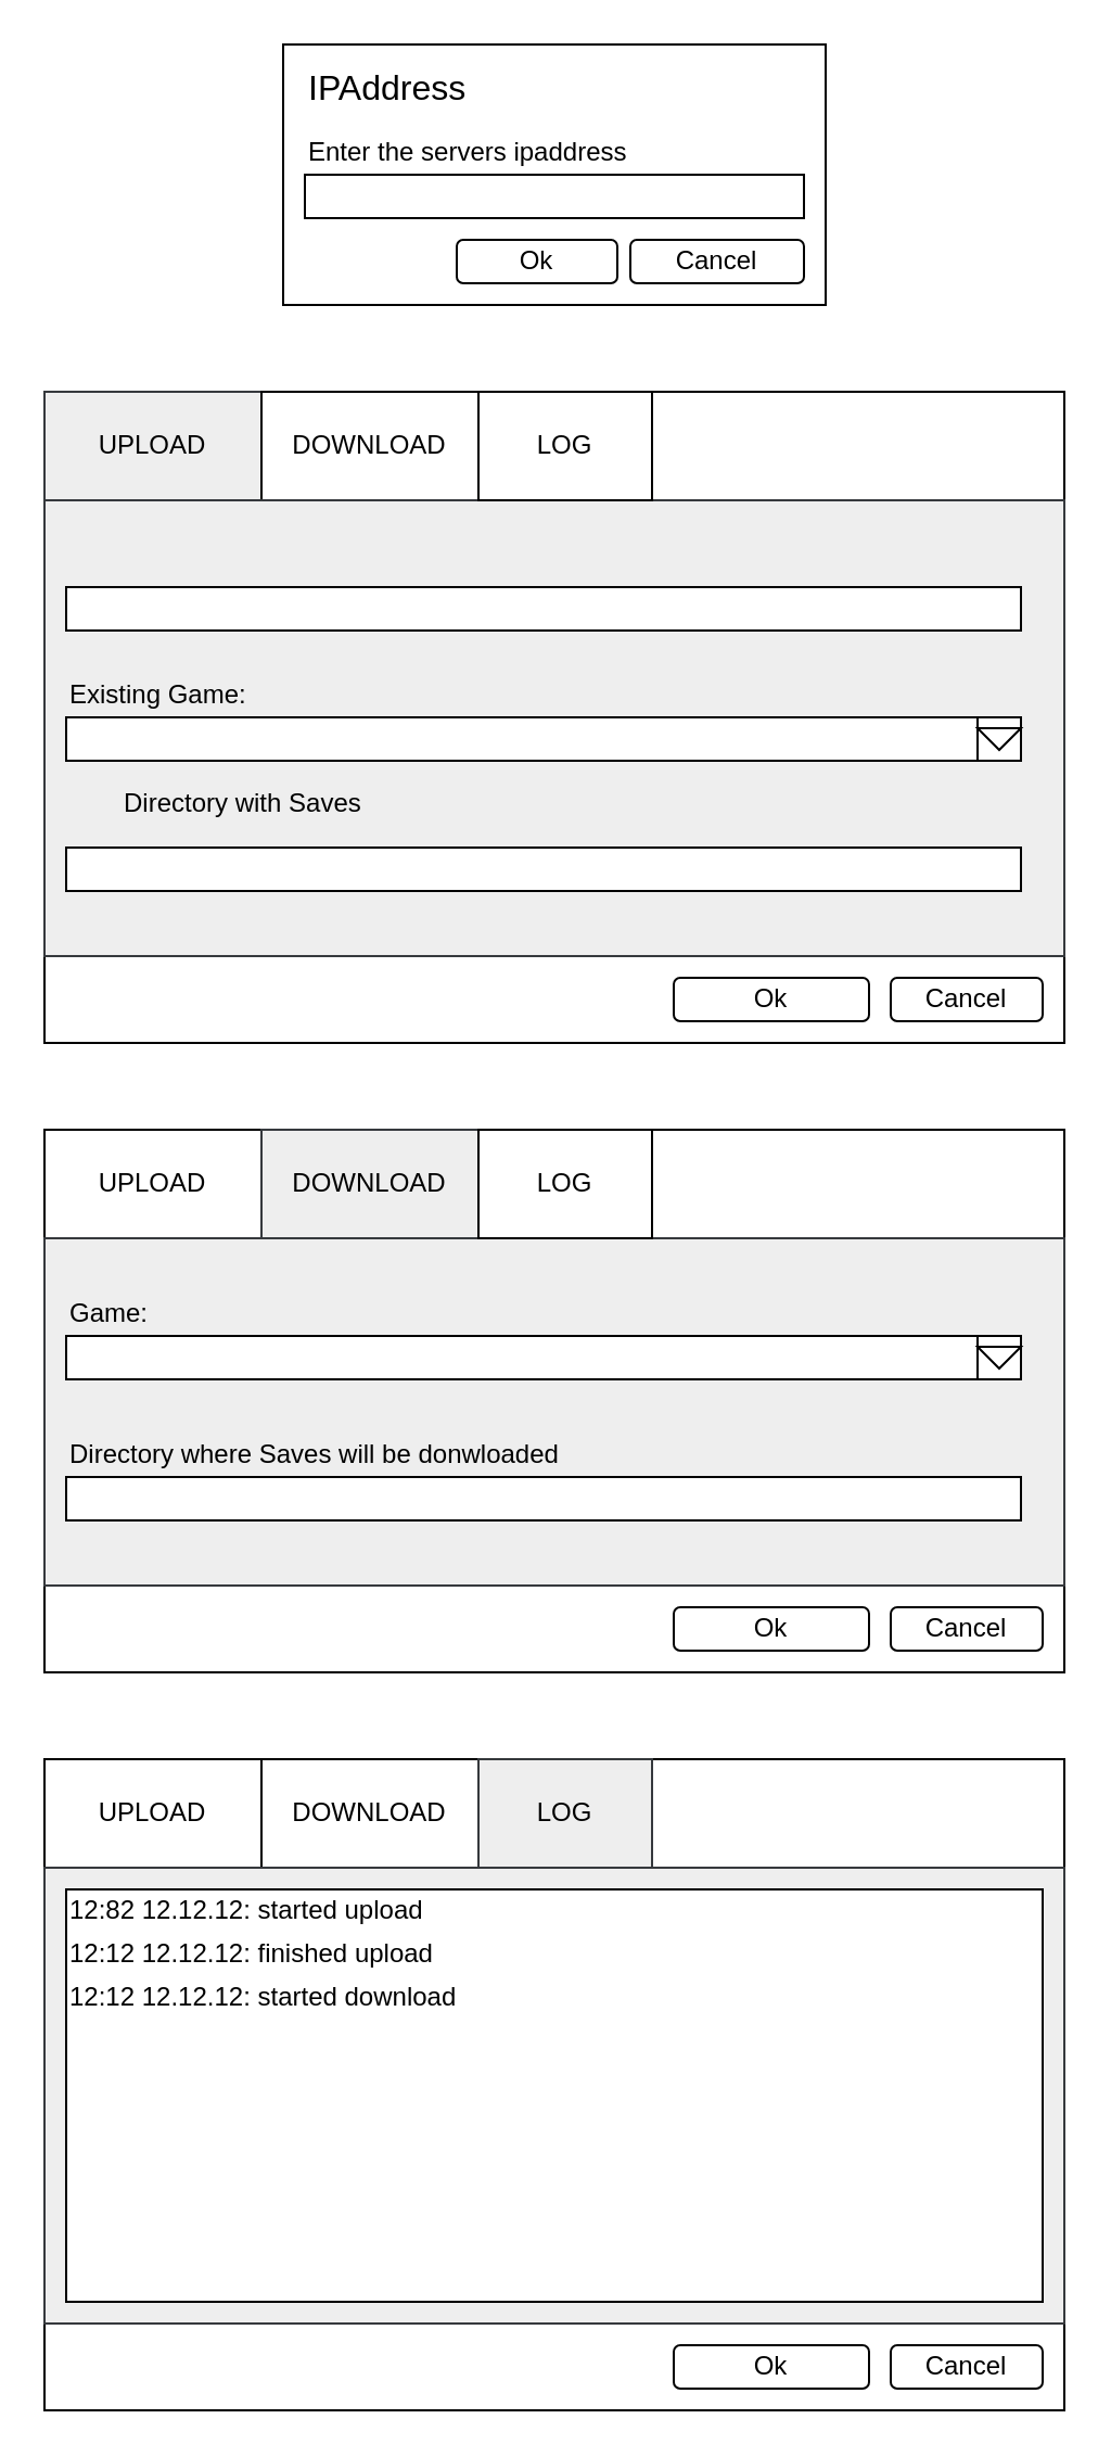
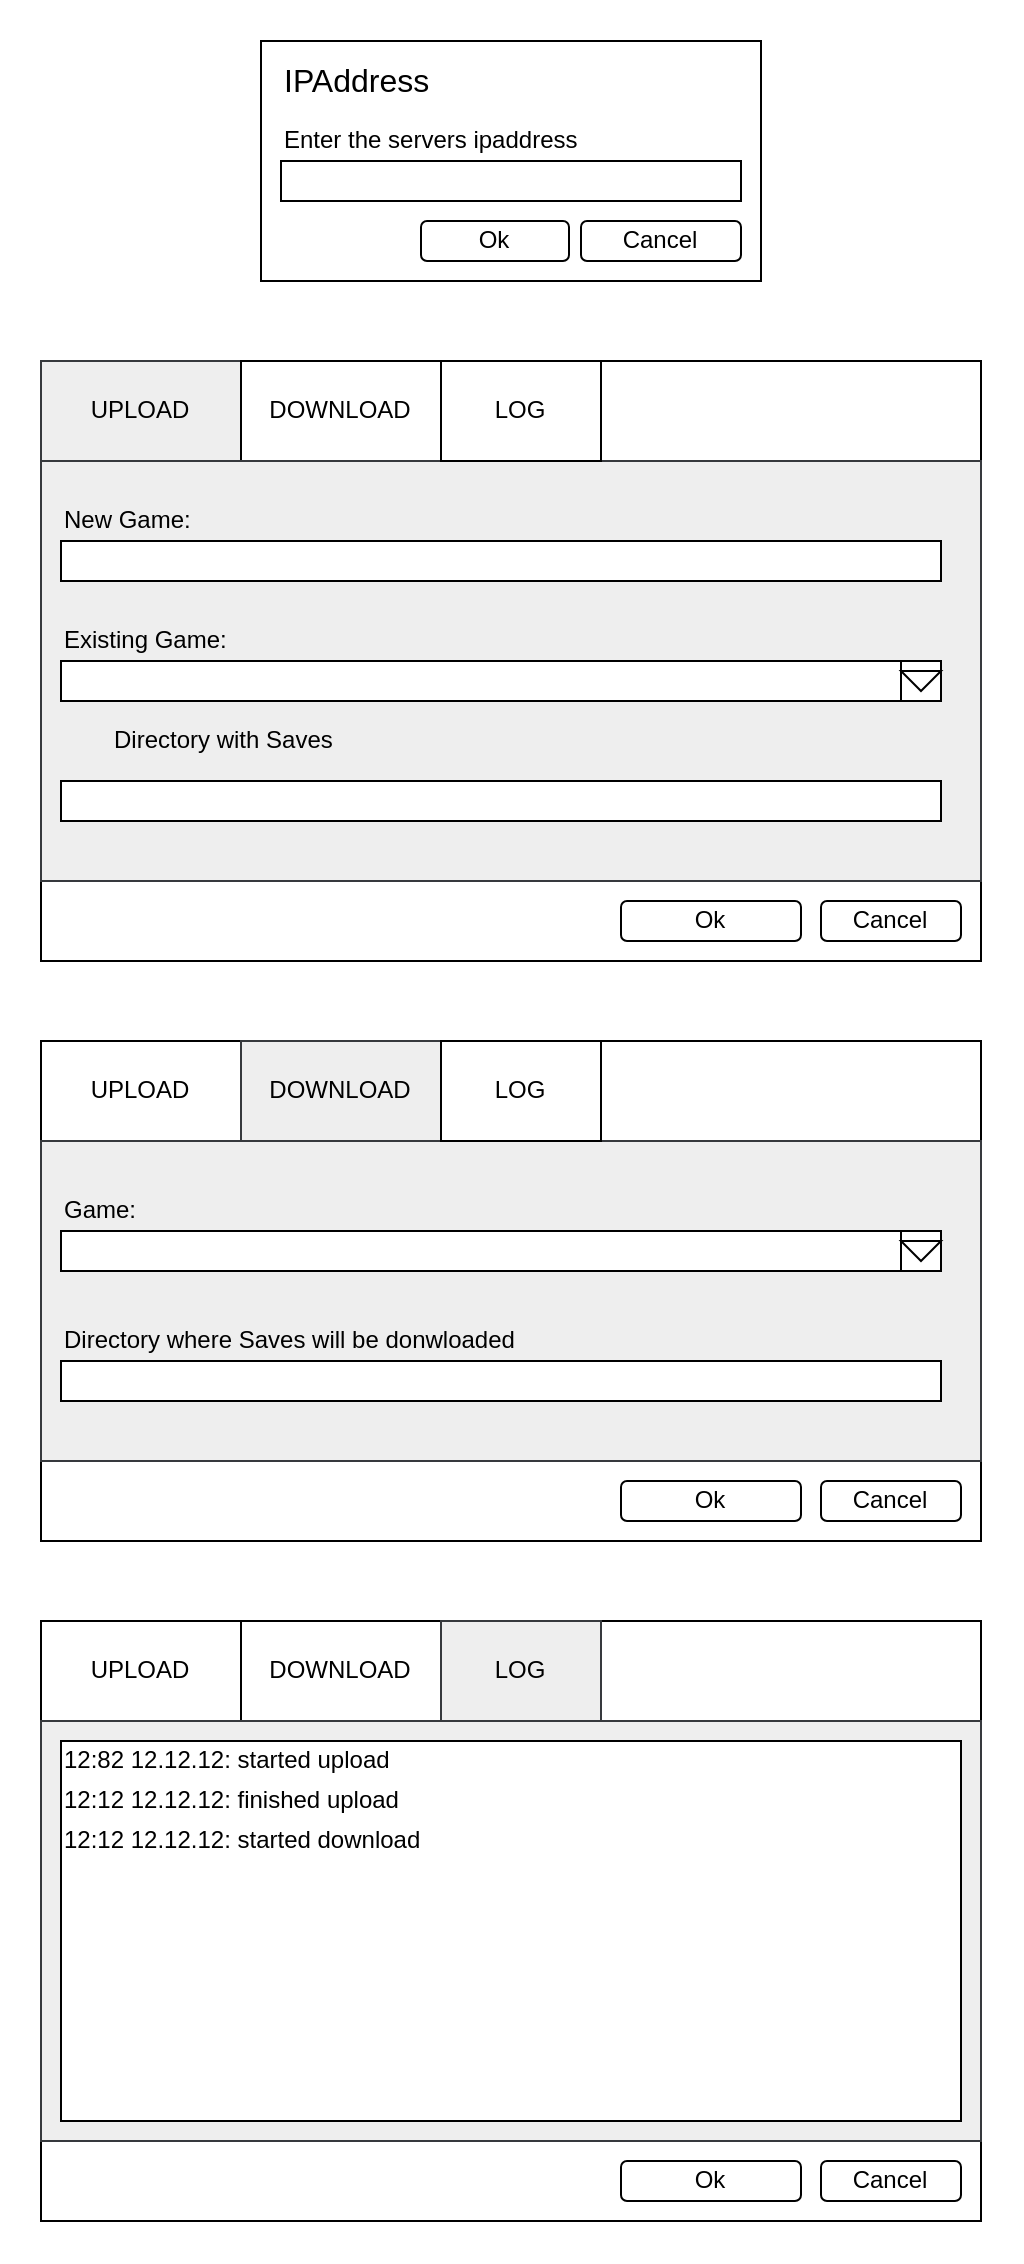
+ <mxCell id="15" value="New Game:" style="text;html=1;strokeColor=none;fillColor=none;align=left;verticalAlign=middle;whiteSpace=wrap;rounded=0;" vertex="1" parent="1"><mxGeometry x="30" y="250" width="100" height="20" as="geometry" /></mxCell>
